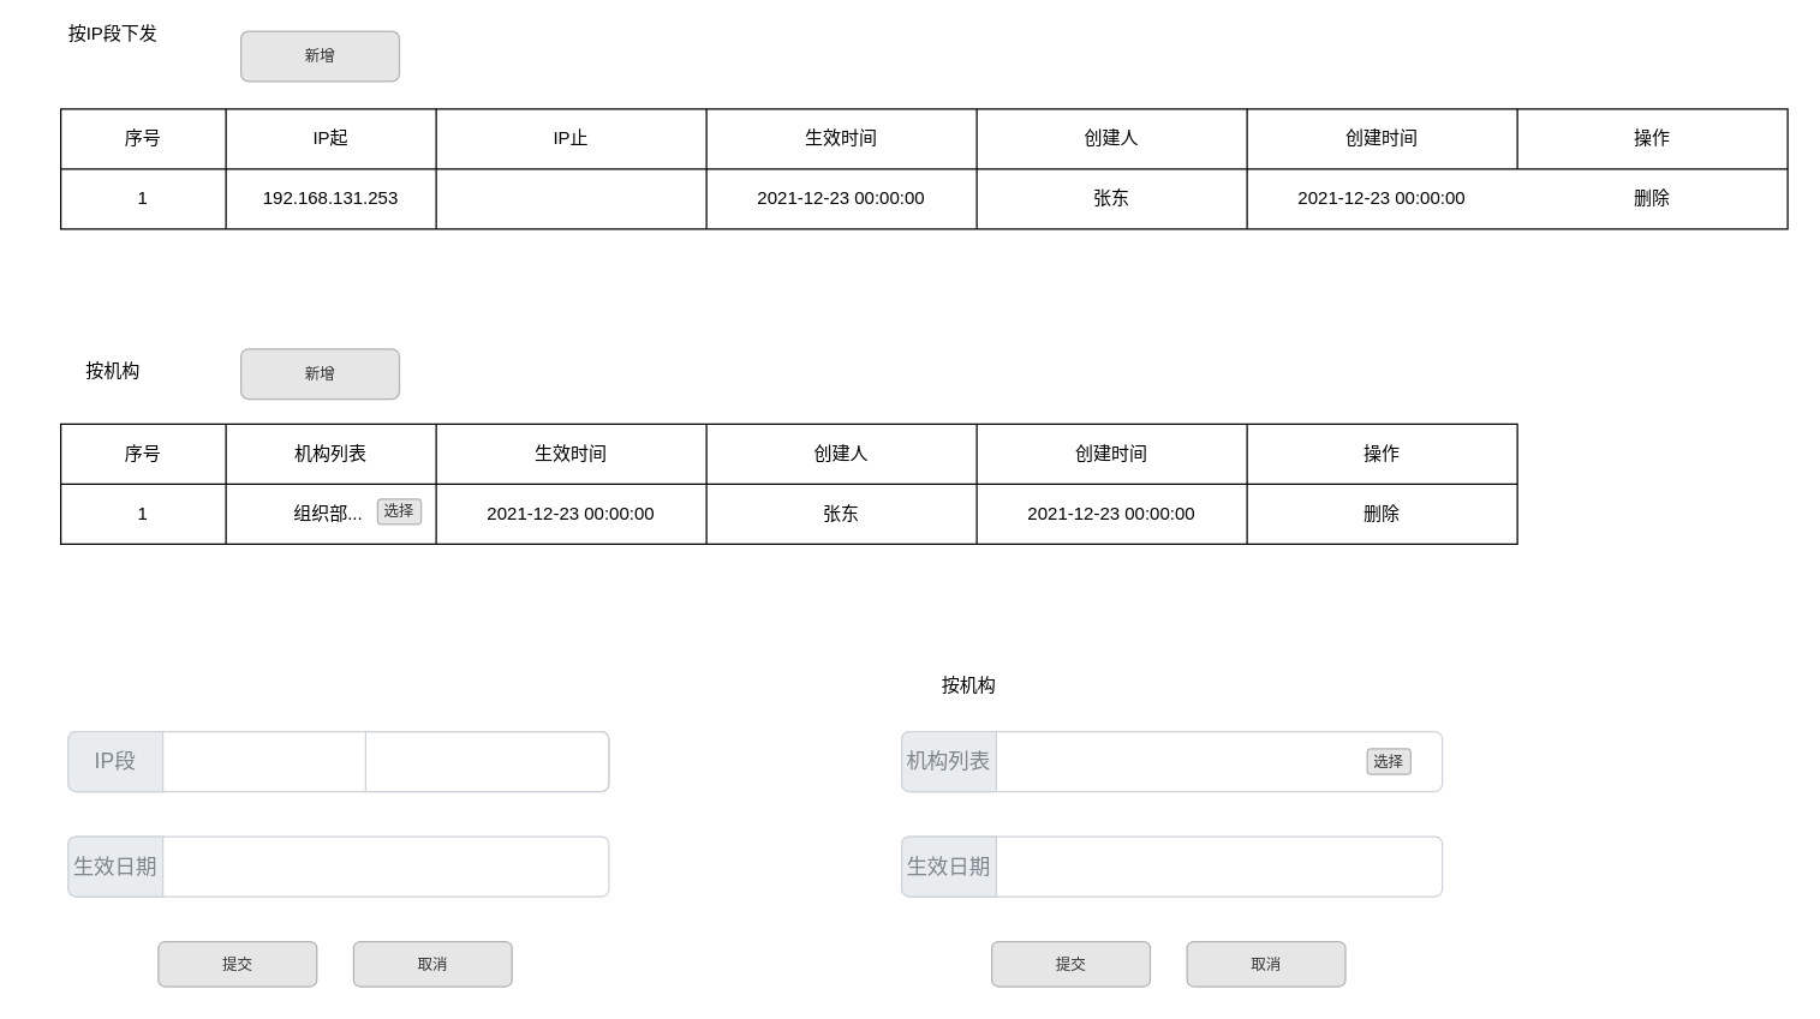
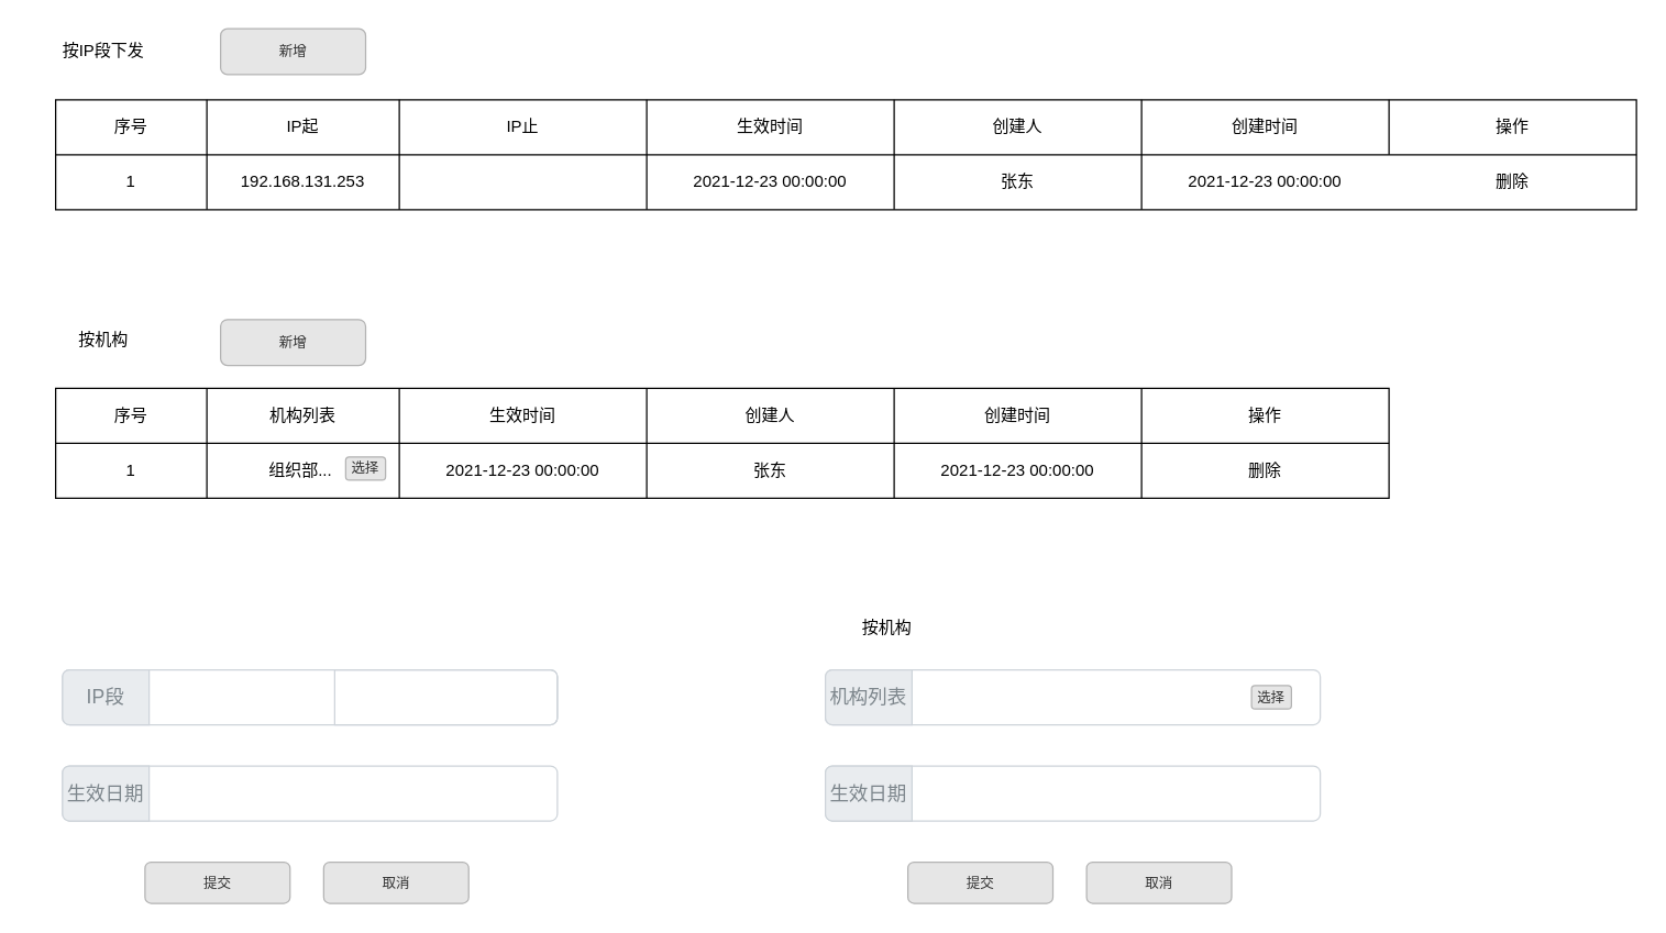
- <mxCell id="2" value="按IP段下发" style="text;html=1;strokeColor=none;fillColor=none;align=center;verticalAlign=middle;whiteSpace=wrap;rounded=0;" vertex="1" parent="1"><mxGeometry x="20" y="7" width="110" height="30" as="geometry" /></mxCell>
+ <mxCell id="2" value="按IP段下发" style="text;html=1;strokeColor=none;fillColor=none;align=center;verticalAlign=middle;whiteSpace=wrap;rounded=0;" vertex="1" parent="1"><mxGeometry x="20" y="22" width="110" height="30" as="geometry" /></mxCell>
